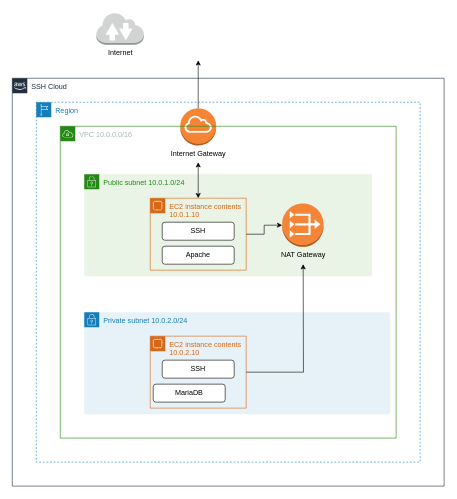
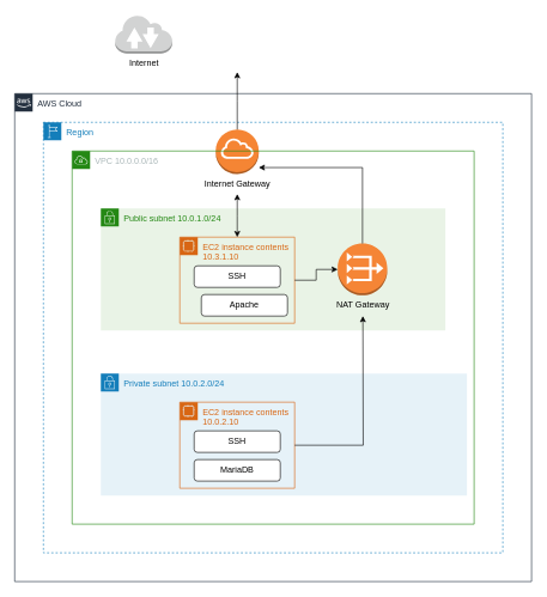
- <mxCell id="2" value="SSH Cloud" style="points=[[0,0],[0.25,0],[0.5,0],[0.75,0],[1,0],[1,0.25],[1,0.5],[1,0.75],[1,1],[0.75,1],[0.5,1],[0.25,1],[0,1],[0,0.75],[0,0.5],[0,0.25]];outlineConnect=0;gradientColor=none;html=1;whiteSpace=wrap;fontSize=12;fontStyle=0;container=1;pointerEvents=0;collapsible=0;recursiveResize=0;shape=mxgraph.aws4.group;grIcon=mxgraph.aws4.group_aws_cloud_alt;strokeColor=#232F3E;fillColor=none;verticalAlign=top;align=left;spacingLeft=30;fontColor=#232F3E;dashed=0;" vertex="1" parent="1"><mxGeometry x="20" y="130" width="720" height="680" as="geometry" /></mxCell>
+ <mxCell id="2" value="AWS Cloud" style="points=[[0,0],[0.25,0],[0.5,0],[0.75,0],[1,0],[1,0.25],[1,0.5],[1,0.75],[1,1],[0.75,1],[0.5,1],[0.25,1],[0,1],[0,0.75],[0,0.5],[0,0.25]];outlineConnect=0;gradientColor=none;html=1;whiteSpace=wrap;fontSize=12;fontStyle=0;container=1;pointerEvents=0;collapsible=0;recursiveResize=0;shape=mxgraph.aws4.group;grIcon=mxgraph.aws4.group_aws_cloud_alt;strokeColor=#232F3E;fillColor=none;verticalAlign=top;align=left;spacingLeft=30;fontColor=#232F3E;dashed=0;" vertex="1" parent="1"><mxGeometry x="20" y="130" width="720" height="680" as="geometry" /></mxCell>
+ <mxCell id="18" value="" style="edgeStyle=orthogonalEdgeStyle;rounded=0;orthogonalLoop=1;jettySize=auto;html=1;" edge="1" parent="1" source="10" target="4"><mxGeometry relative="1" as="geometry"><mxPoint x="380" y="230" as="targetPoint" /><Array as="points"><mxPoint x="505" y="233" /></Array></mxGeometry></mxCell>
- <mxCell id="7" value="EC2 instance contents&amp;nbsp;&lt;br&gt;10.0.1.10" style="points=[[0,0],[0.25,0],[0.5,0],[0.75,0],[1,0],[1,0.25],[1,0.5],[1,0.75],[1,1],[0.75,1],[0.5,1],[0.25,1],[0,1],[0,0.75],[0,0.5],[0,0.25]];outlineConnect=0;gradientColor=none;html=1;whiteSpace=wrap;fontSize=12;fontStyle=0;container=1;pointerEvents=0;collapsible=0;recursiveResize=0;shape=mxgraph.aws4.group;grIcon=mxgraph.aws4.group_ec2_instance_contents;strokeColor=#D86613;fillColor=none;verticalAlign=top;align=left;spacingLeft=30;fontColor=#D86613;dashed=0;" vertex="1" parent="6"><mxGeometry x="110" y="40" width="160" height="120" as="geometry" /></mxCell>
+ <mxCell id="7" value="EC2 instance contents&amp;nbsp;&lt;br&gt;10.3.1.10" style="points=[[0,0],[0.25,0],[0.5,0],[0.75,0],[1,0],[1,0.25],[1,0.5],[1,0.75],[1,1],[0.75,1],[0.5,1],[0.25,1],[0,1],[0,0.75],[0,0.5],[0,0.25]];outlineConnect=0;gradientColor=none;html=1;whiteSpace=wrap;fontSize=12;fontStyle=0;container=1;pointerEvents=0;collapsible=0;recursiveResize=0;shape=mxgraph.aws4.group;grIcon=mxgraph.aws4.group_ec2_instance_contents;strokeColor=#D86613;fillColor=none;verticalAlign=top;align=left;spacingLeft=30;fontColor=#D86613;dashed=0;" vertex="1" parent="6"><mxGeometry x="110" y="40" width="160" height="120" as="geometry" /></mxCell>
- <mxCell id="9" value="Apache" style="rounded=1;whiteSpace=wrap;html=1;" vertex="1" parent="7"><mxGeometry x="20" y="80" width="120" height="30" as="geometry" /></mxCell>
+ <mxCell id="9" value="Apache" style="rounded=1;whiteSpace=wrap;html=1;" vertex="1" parent="7"><mxGeometry x="30" y="80" width="120" height="30" as="geometry" /></mxCell>
- <mxCell id="14" value="MariaDB" style="rounded=1;whiteSpace=wrap;html=1;" vertex="1" parent="12"><mxGeometry x="5" y="80" width="120" height="30" as="geometry" /></mxCell>
+ <mxCell id="14" value="MariaDB" style="rounded=1;whiteSpace=wrap;html=1;" vertex="1" parent="12"><mxGeometry x="20" y="80" width="120" height="30" as="geometry" /></mxCell>
